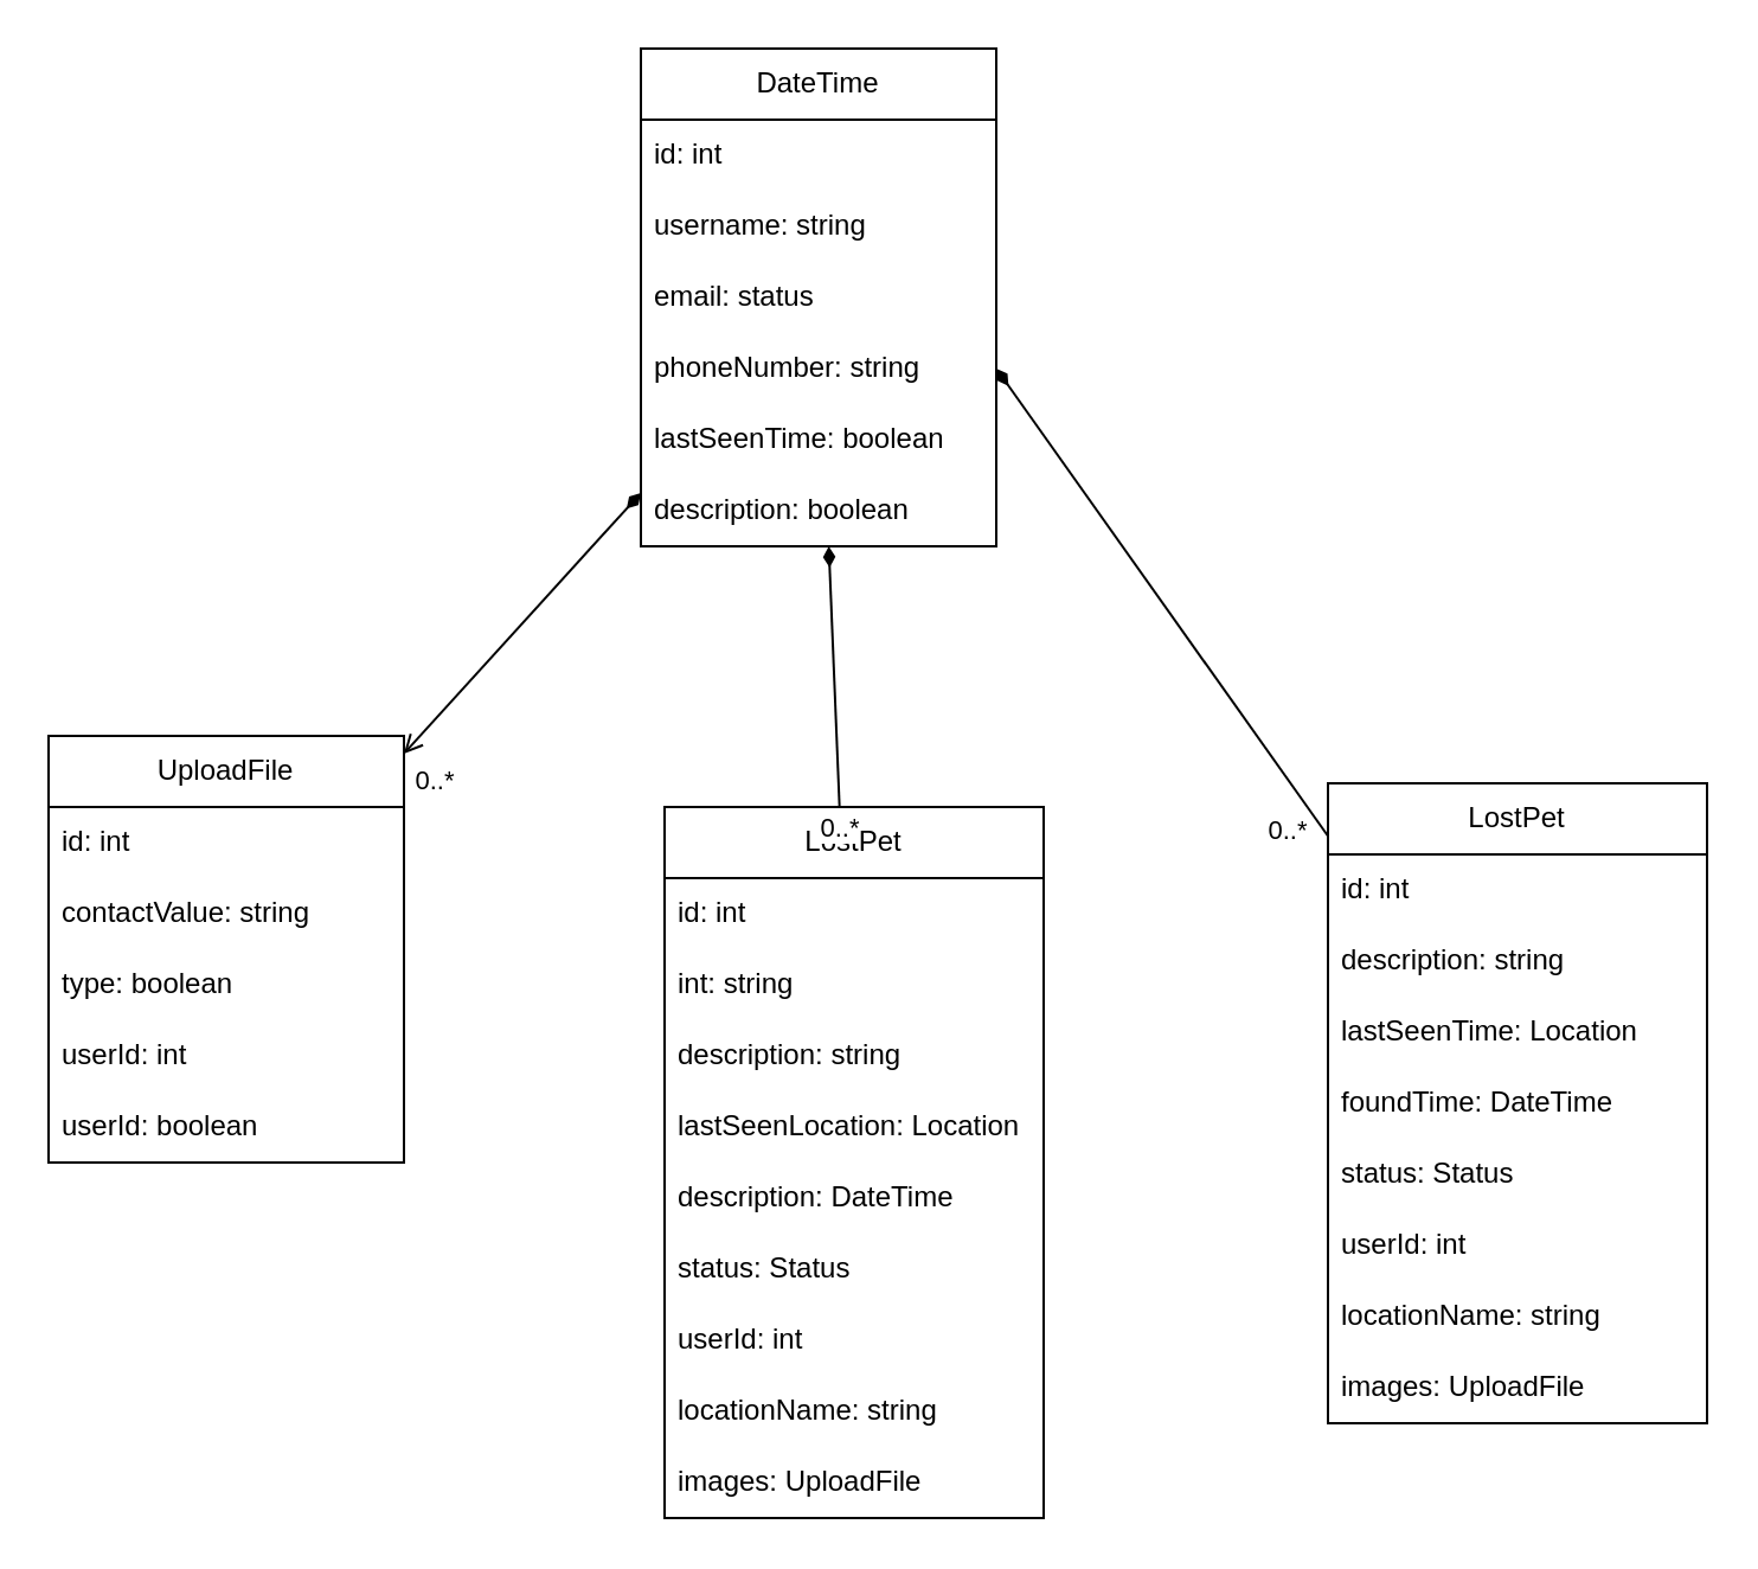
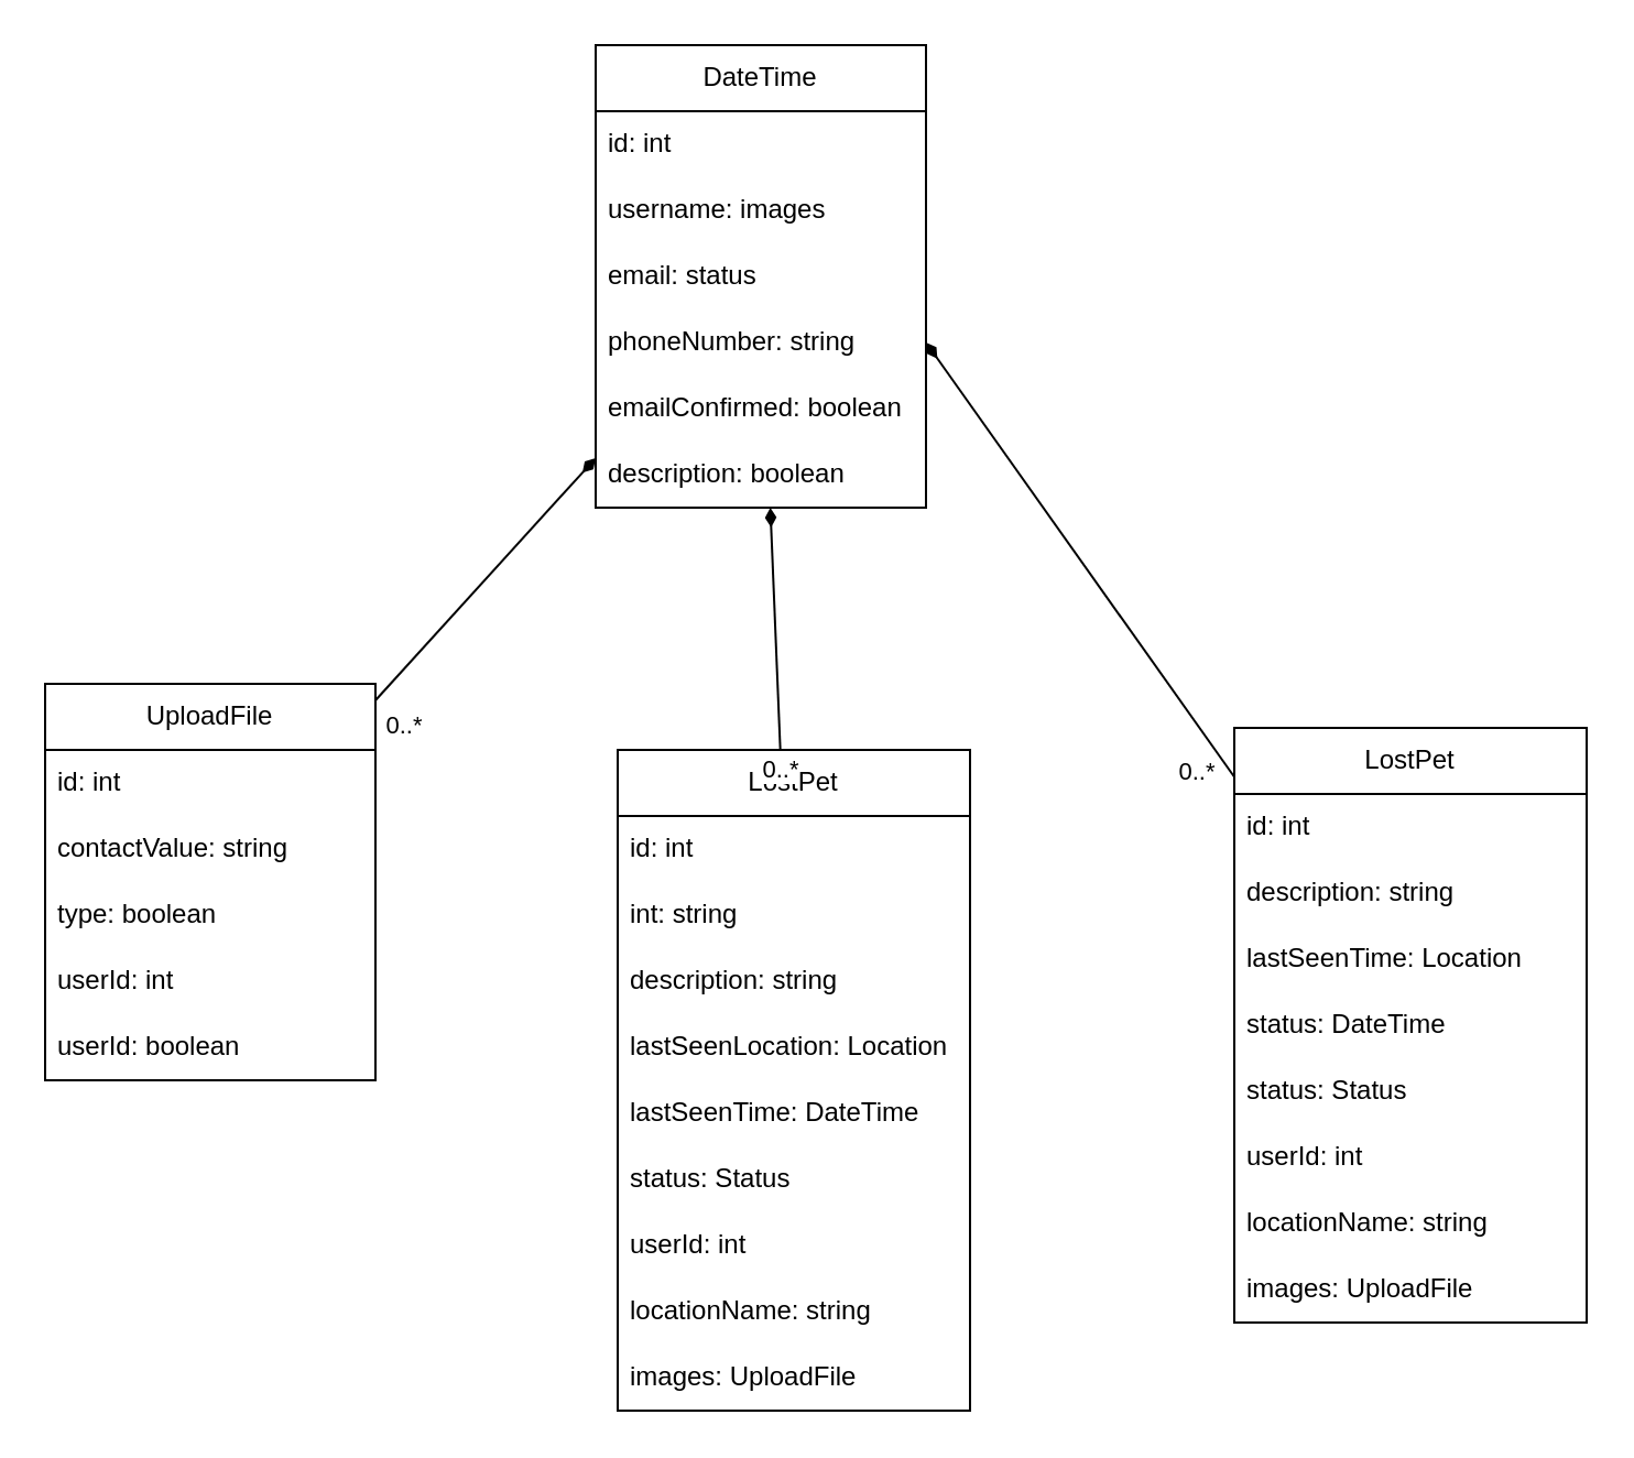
- <mxCell id="4" value="username: string" style="text;strokeColor=none;fillColor=none;align=left;verticalAlign=middle;spacingLeft=4;spacingRight=4;overflow=hidden;points=[[0,0.5],[1,0.5]];portConstraint=eastwest;rotatable=0;whiteSpace=wrap;html=1;" vertex="1" parent="2"><mxGeometry y="60" width="150" height="30" as="geometry" /></mxCell>
+ <mxCell id="4" value="username: images" style="text;strokeColor=none;fillColor=none;align=left;verticalAlign=middle;spacingLeft=4;spacingRight=4;overflow=hidden;points=[[0,0.5],[1,0.5]];portConstraint=eastwest;rotatable=0;whiteSpace=wrap;html=1;" vertex="1" parent="2"><mxGeometry y="60" width="150" height="30" as="geometry" /></mxCell>
- <mxCell id="7" value="lastSeenTime: boolean" style="text;strokeColor=none;fillColor=none;align=left;verticalAlign=middle;spacingLeft=4;spacingRight=4;overflow=hidden;points=[[0,0.5],[1,0.5]];portConstraint=eastwest;rotatable=0;whiteSpace=wrap;html=1;" vertex="1" parent="2"><mxGeometry y="150" width="150" height="30" as="geometry" /></mxCell>
+ <mxCell id="7" value="emailConfirmed: boolean" style="text;strokeColor=none;fillColor=none;align=left;verticalAlign=middle;spacingLeft=4;spacingRight=4;overflow=hidden;points=[[0,0.5],[1,0.5]];portConstraint=eastwest;rotatable=0;whiteSpace=wrap;html=1;" vertex="1" parent="2"><mxGeometry y="150" width="150" height="30" as="geometry" /></mxCell>
- <mxCell id="34" value="" style="endArrow=open;html=1;rounded=0;startArrow=diamondThin;startFill=1;" edge="1" parent="1" source="2" target="9"><mxGeometry width="50" height="50" relative="1" as="geometry"><mxPoint x="500" y="410" as="sourcePoint" /><mxPoint x="550" y="360" as="targetPoint" /></mxGeometry></mxCell>
+ <mxCell id="34" value="" style="endArrow=none;html=1;rounded=0;startArrow=diamondThin;startFill=1;" edge="1" parent="1" source="2" target="9"><mxGeometry width="50" height="50" relative="1" as="geometry"><mxPoint x="500" y="410" as="sourcePoint" /><mxPoint x="550" y="360" as="targetPoint" /></mxGeometry></mxCell>
- <mxCell id="29" value="foundTime: DateTime" style="text;strokeColor=none;fillColor=none;align=left;verticalAlign=middle;spacingLeft=4;spacingRight=4;overflow=hidden;points=[[0,0.5],[1,0.5]];portConstraint=eastwest;rotatable=0;whiteSpace=wrap;html=1;" vertex="1" parent="25"><mxGeometry y="120" width="160" height="30" as="geometry" /></mxCell>
+ <mxCell id="29" value="status: DateTime" style="text;strokeColor=none;fillColor=none;align=left;verticalAlign=middle;spacingLeft=4;spacingRight=4;overflow=hidden;points=[[0,0.5],[1,0.5]];portConstraint=eastwest;rotatable=0;whiteSpace=wrap;html=1;" vertex="1" parent="25"><mxGeometry y="120" width="160" height="30" as="geometry" /></mxCell>
- <mxCell id="20" value="description: DateTime" style="text;strokeColor=none;fillColor=none;align=left;verticalAlign=middle;spacingLeft=4;spacingRight=4;overflow=hidden;points=[[0,0.5],[1,0.5]];portConstraint=eastwest;rotatable=0;whiteSpace=wrap;html=1;" vertex="1" parent="15"><mxGeometry y="150" width="160" height="30" as="geometry" /></mxCell>
+ <mxCell id="20" value="lastSeenTime: DateTime" style="text;strokeColor=none;fillColor=none;align=left;verticalAlign=middle;spacingLeft=4;spacingRight=4;overflow=hidden;points=[[0,0.5],[1,0.5]];portConstraint=eastwest;rotatable=0;whiteSpace=wrap;html=1;" vertex="1" parent="15"><mxGeometry y="150" width="160" height="30" as="geometry" /></mxCell>
